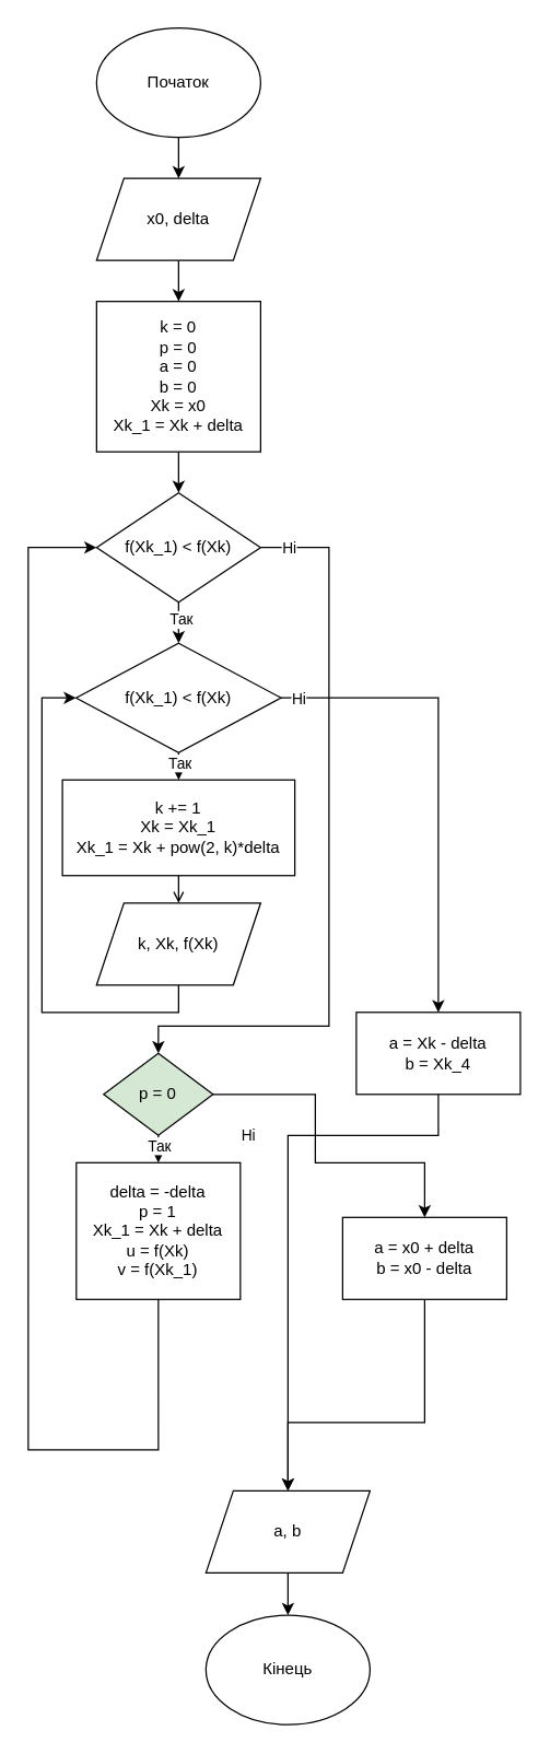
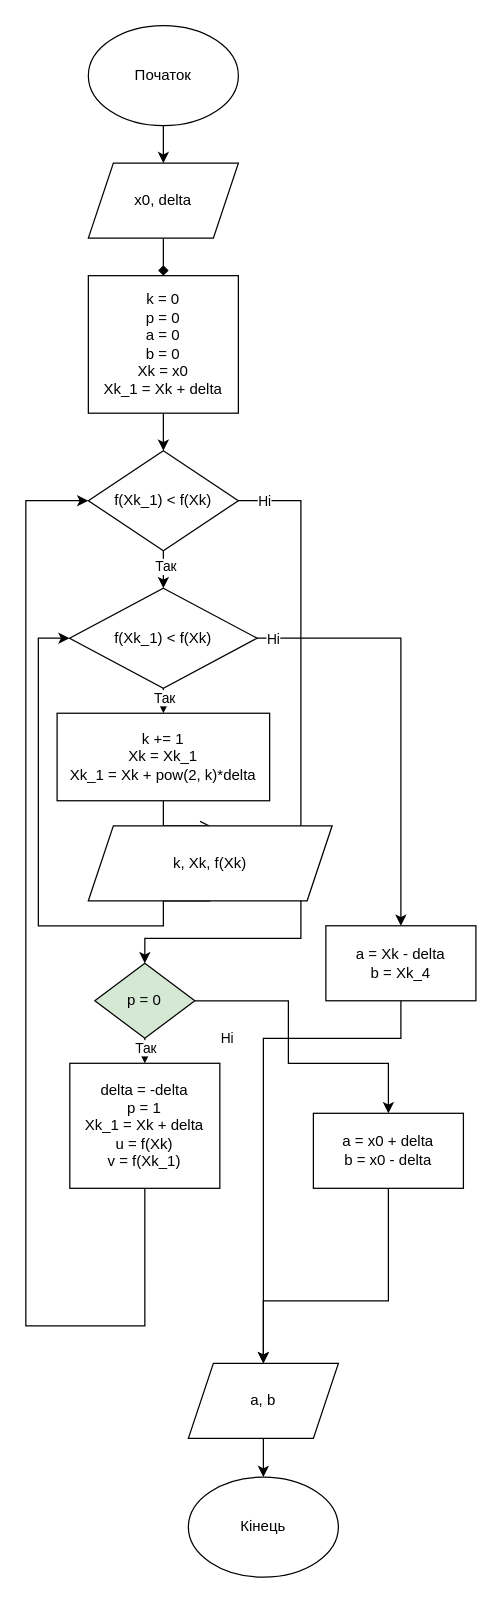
- <mxCell id="7" style="edgeStyle=orthogonalEdgeStyle;rounded=0;orthogonalLoop=1;jettySize=auto;html=1;exitX=0.5;exitY=1;exitDx=0;exitDy=0;entryX=0.5;entryY=0;entryDx=0;entryDy=0;" edge="1" parent="1" source="8" target="6"><mxGeometry relative="1" as="geometry" /></mxCell>
+ <mxCell id="7" style="edgeStyle=orthogonalEdgeStyle;rounded=0;orthogonalLoop=1;jettySize=auto;html=1;exitX=0.5;exitY=1;exitDx=0;exitDy=0;entryX=0.5;entryY=0;entryDx=0;entryDy=0;endArrow=diamond;" edge="1" parent="1" source="8" target="6"><mxGeometry relative="1" as="geometry" /></mxCell>
- <mxCell id="23" value="k, Xk, f(Xk)" style="shape=parallelogram;perimeter=parallelogramPerimeter;whiteSpace=wrap;html=1;fixedSize=1;" vertex="1" parent="1"><mxGeometry x="70" y="660" width="120" height="60" as="geometry" /></mxCell>
+ <mxCell id="23" value="k, Xk, f(Xk)" style="shape=parallelogram;perimeter=parallelogramPerimeter;whiteSpace=wrap;html=1;fixedSize=1;" vertex="1" parent="1"><mxGeometry x="70" y="660" width="195" height="60" as="geometry" /></mxCell>
